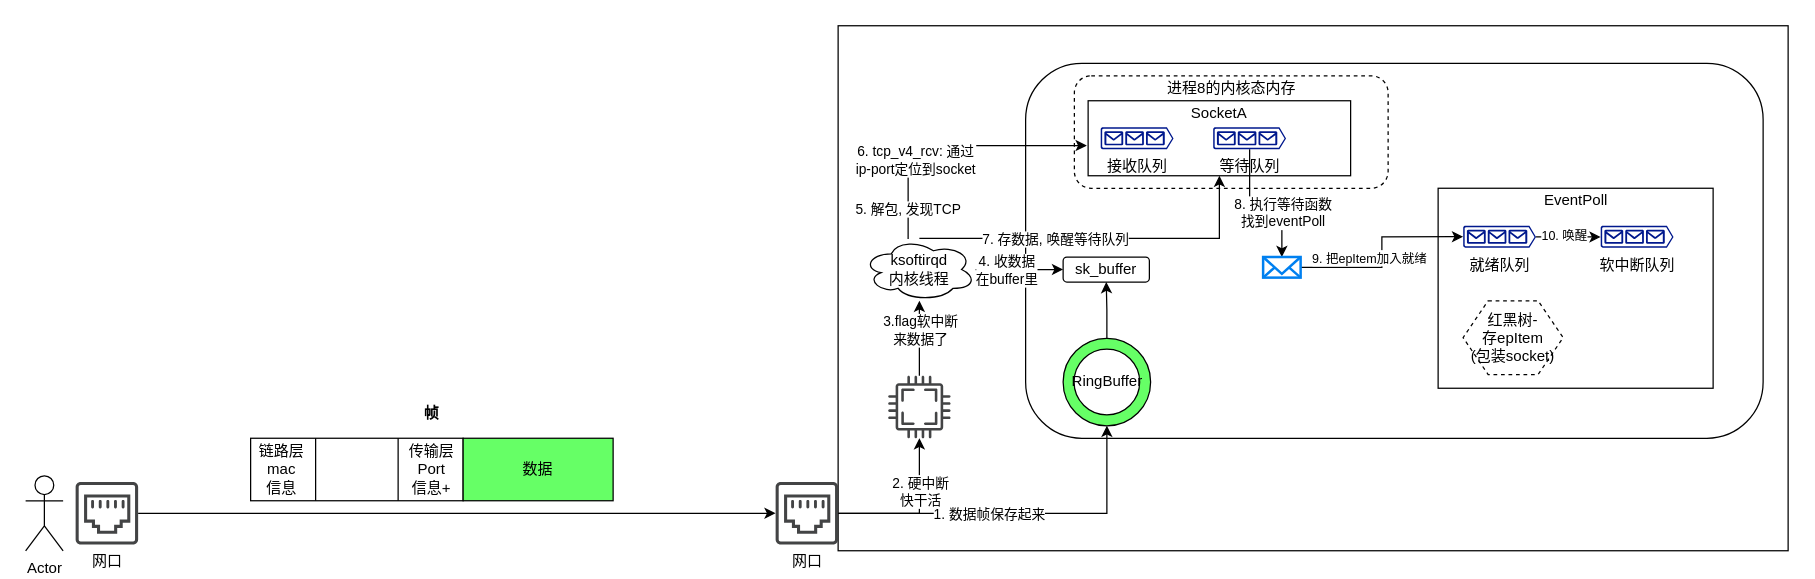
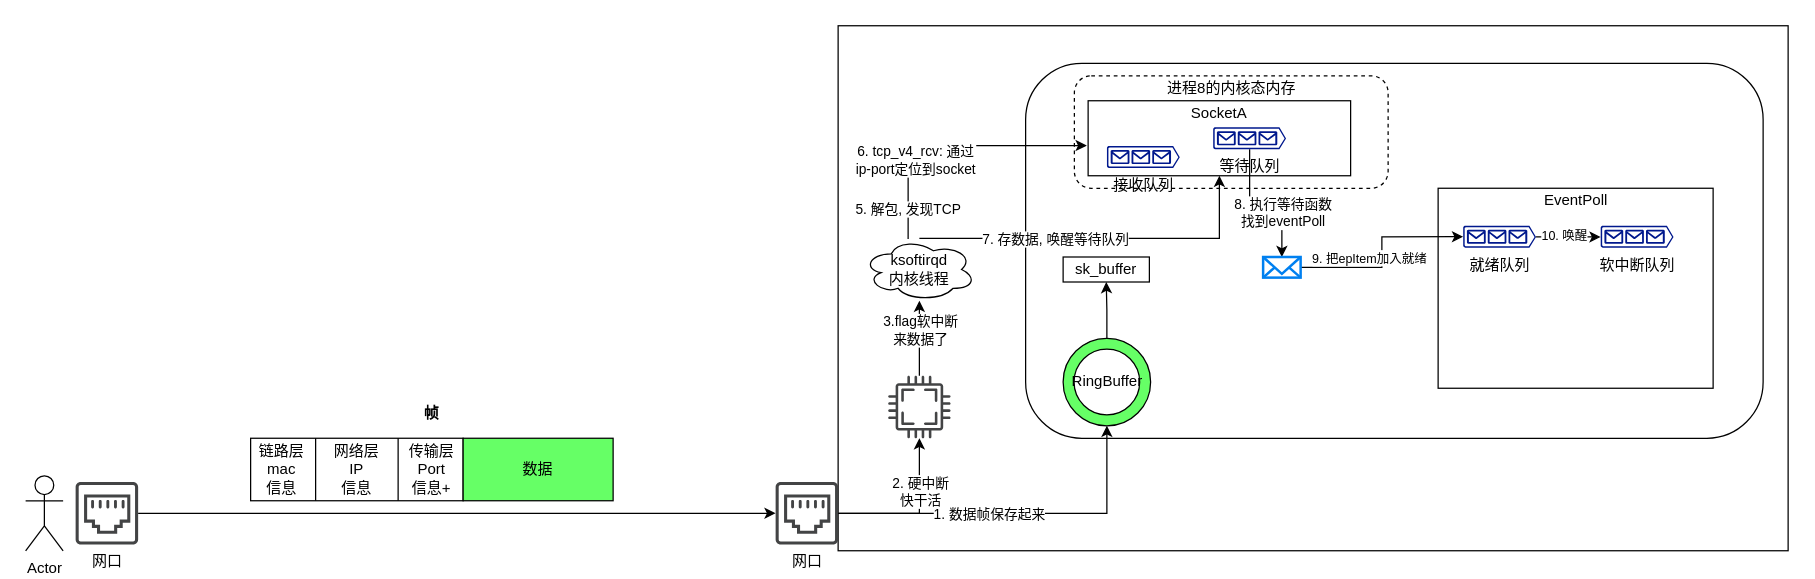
- <mxCell id="39" value="接收队列" style="aspect=fixed;pointerEvents=1;shadow=0;dashed=0;html=1;strokeColor=none;labelPosition=center;verticalLabelPosition=bottom;verticalAlign=top;align=center;fillColor=#00188D;shape=mxgraph.azure.queue_generic" vertex="1" parent="1"><mxGeometry x="880" y="101.25" width="58.33" height="17.5" as="geometry" /></mxCell>
+ <mxCell id="39" value="接收队列" style="aspect=fixed;pointerEvents=1;shadow=0;dashed=0;html=1;strokeColor=none;labelPosition=center;verticalLabelPosition=bottom;verticalAlign=top;align=center;fillColor=#00188D;shape=mxgraph.azure.queue_generic" vertex="1" parent="1"><mxGeometry x="885" y="116.25" width="58.33" height="17.5" as="geometry" /></mxCell>
- <mxCell id="27" style="edgeStyle=orthogonalEdgeStyle;rounded=0;orthogonalLoop=1;jettySize=auto;html=1;entryX=0;entryY=0.5;entryDx=0;entryDy=0;" edge="1" parent="1" source="34" target="35"><mxGeometry relative="1" as="geometry" /></mxCell>
- <mxCell id="28" value="4. 收数据&lt;br&gt;在buffer里" style="edgeLabel;html=1;align=center;verticalAlign=middle;resizable=0;points=[];" vertex="1" connectable="0" parent="27"><mxGeometry x="-0.302" y="1" relative="1" as="geometry"><mxPoint y="1" as="offset" /></mxGeometry></mxCell>
- <mxCell id="35" value="sk_buffer" style="whiteSpace=wrap;html=1;fillColor=none;rounded=1;" vertex="1" parent="1"><mxGeometry x="850" y="205" width="69" height="20" as="geometry" /></mxCell>
+ <mxCell id="35" value="sk_buffer" style="rounded=0;whiteSpace=wrap;html=1;fillColor=none;" vertex="1" parent="1"><mxGeometry x="850" y="205" width="69" height="20" as="geometry" /></mxCell>
- <mxCell id="50" value="红黑树-&lt;br&gt;存epItem&lt;br&gt;(包装socket)" style="shape=hexagon;perimeter=hexagonPerimeter2;whiteSpace=wrap;html=1;fixedSize=1;dashed=1;fillColor=none;" vertex="1" parent="43"><mxGeometry x="20" y="90" width="80" height="59" as="geometry" /></mxCell>
+ <mxCell id="14" value="网络层&lt;br&gt;IP&lt;br&gt;信息" style="text;html=1;strokeColor=none;fillColor=none;align=center;verticalAlign=middle;whiteSpace=wrap;rounded=0;" vertex="1" parent="1"><mxGeometry x="260" y="350" width="50" height="50" as="geometry" /></mxCell>
